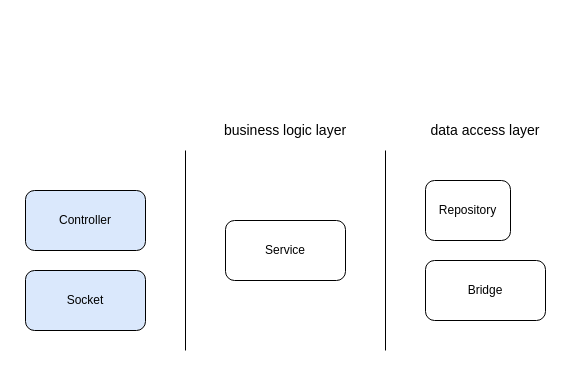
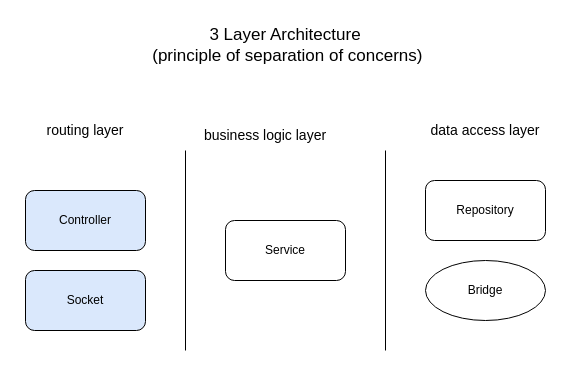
+ <mxCell id="8" value="&lt;font style=&quot;font-size: 17px;&quot;&gt;3 Layer Architecture&lt;br&gt;&amp;nbsp;(principle of separation of concerns)&lt;/font&gt;" style="text;html=1;strokeColor=none;fillColor=none;align=center;verticalAlign=middle;whiteSpace=wrap;rounded=0;" parent="1" vertex="1"><mxGeometry x="20" y="20" width="530" height="50" as="geometry" /></mxCell>
+ <mxCell id="12" value="&lt;font style=&quot;font-size: 14px;&quot;&gt;routing layer&lt;/font&gt;" style="text;html=1;strokeColor=none;fillColor=none;align=center;verticalAlign=middle;whiteSpace=wrap;rounded=0;fontSize=17;" parent="1" vertex="1"><mxGeometry x="35" y="110" width="100" height="40" as="geometry" /></mxCell>
- <mxCell id="10" value="&lt;font style=&quot;font-size: 14px;&quot;&gt;business logic layer&lt;/font&gt;" style="text;html=1;strokeColor=none;fillColor=none;align=center;verticalAlign=middle;whiteSpace=wrap;rounded=0;fontSize=17;" parent="1" vertex="1"><mxGeometry x="215" y="110" width="140" height="40" as="geometry" /></mxCell>
+ <mxCell id="10" value="&lt;font style=&quot;font-size: 14px;&quot;&gt;business logic layer&lt;/font&gt;" style="text;html=1;strokeColor=none;fillColor=none;align=center;verticalAlign=middle;whiteSpace=wrap;rounded=0;fontSize=17;" parent="1" vertex="1"><mxGeometry x="195" y="115" width="140" height="40" as="geometry" /></mxCell>
- <mxCell id="7" value="Repository" style="rounded=1;whiteSpace=wrap;html=1;" parent="1" vertex="1"><mxGeometry x="425" y="180" width="85" height="60" as="geometry" /></mxCell>
+ <mxCell id="7" value="Repository" style="rounded=1;whiteSpace=wrap;html=1;" parent="1" vertex="1"><mxGeometry x="425" y="180" width="120" height="60" as="geometry" /></mxCell>
- <mxCell id="9" value="Bridge" style="rounded=1;whiteSpace=wrap;html=1;" parent="1" vertex="1"><mxGeometry x="425" y="260" width="120" height="60" as="geometry" /></mxCell>
+ <mxCell id="9" value="Bridge" style="ellipse;whiteSpace=wrap;html=1;" parent="1" vertex="1"><mxGeometry x="425" y="260" width="120" height="60" as="geometry" /></mxCell>
